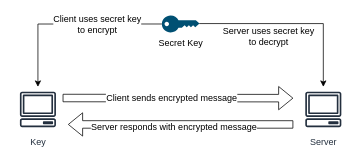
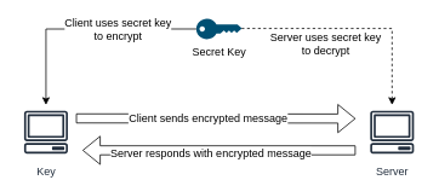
- <mxCell id="6" style="edgeStyle=orthogonalEdgeStyle;rounded=0;orthogonalLoop=1;jettySize=auto;html=1;exitX=0.995;exitY=0.475;exitDx=0;exitDy=0;exitPerimeter=0;" edge="1" parent="1" source="7" target="3"><mxGeometry relative="1" as="geometry" /></mxCell>
+ <mxCell id="6" style="edgeStyle=orthogonalEdgeStyle;rounded=0;orthogonalLoop=1;jettySize=auto;html=1;exitX=0.995;exitY=0.475;exitDx=0;exitDy=0;exitPerimeter=0;dashed=1;" edge="1" parent="1" source="7" target="3"><mxGeometry relative="1" as="geometry" /></mxCell>
